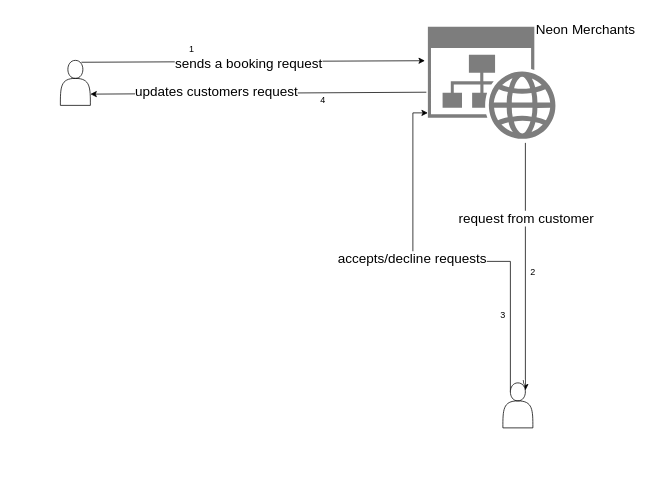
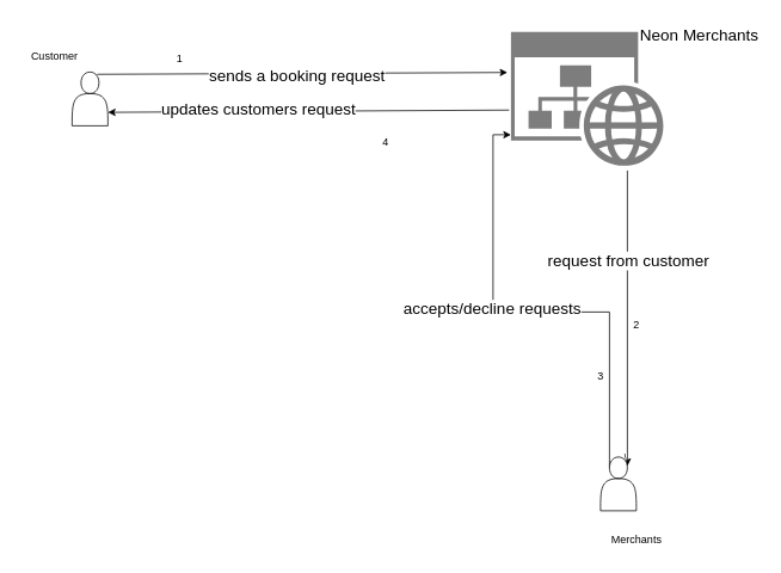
+ <mxCell id="12" value="Customer" style="text;html=1;align=center;verticalAlign=middle;resizable=0;points=[];autosize=1;strokeColor=none;fillColor=none;" vertex="1" parent="1"><mxGeometry x="20" y="48" width="80" height="30" as="geometry" /></mxCell>
- <mxCell id="17" value="1" style="text;html=1;align=center;verticalAlign=middle;resizable=0;points=[];autosize=1;strokeColor=none;fillColor=none;" vertex="1" parent="1"><mxGeometry x="240" y="50" width="30" height="30" as="geometry" /></mxCell>
+ <mxCell id="17" value="1" style="text;html=1;align=center;verticalAlign=middle;resizable=0;points=[];autosize=1;strokeColor=none;fillColor=none;" vertex="1" parent="1"><mxGeometry x="185" y="50" width="30" height="30" as="geometry" /></mxCell>
- <mxCell id="20" value="4" style="text;html=1;align=center;verticalAlign=middle;resizable=0;points=[];autosize=1;strokeColor=none;fillColor=none;" vertex="1" parent="1"><mxGeometry x="415" y="118" width="30" height="30" as="geometry" /></mxCell>
+ <mxCell id="20" value="4" style="text;html=1;align=center;verticalAlign=middle;resizable=0;points=[];autosize=1;strokeColor=none;fillColor=none;" vertex="1" parent="1"><mxGeometry x="415" y="143" width="30" height="30" as="geometry" /></mxCell>
+ <mxCell id="13" value="Merchants" style="text;html=1;align=center;verticalAlign=middle;resizable=0;points=[];autosize=1;strokeColor=none;fillColor=none;" vertex="1" parent="1"><mxGeometry x="670" y="588" width="80" height="30" as="geometry" /></mxCell>
